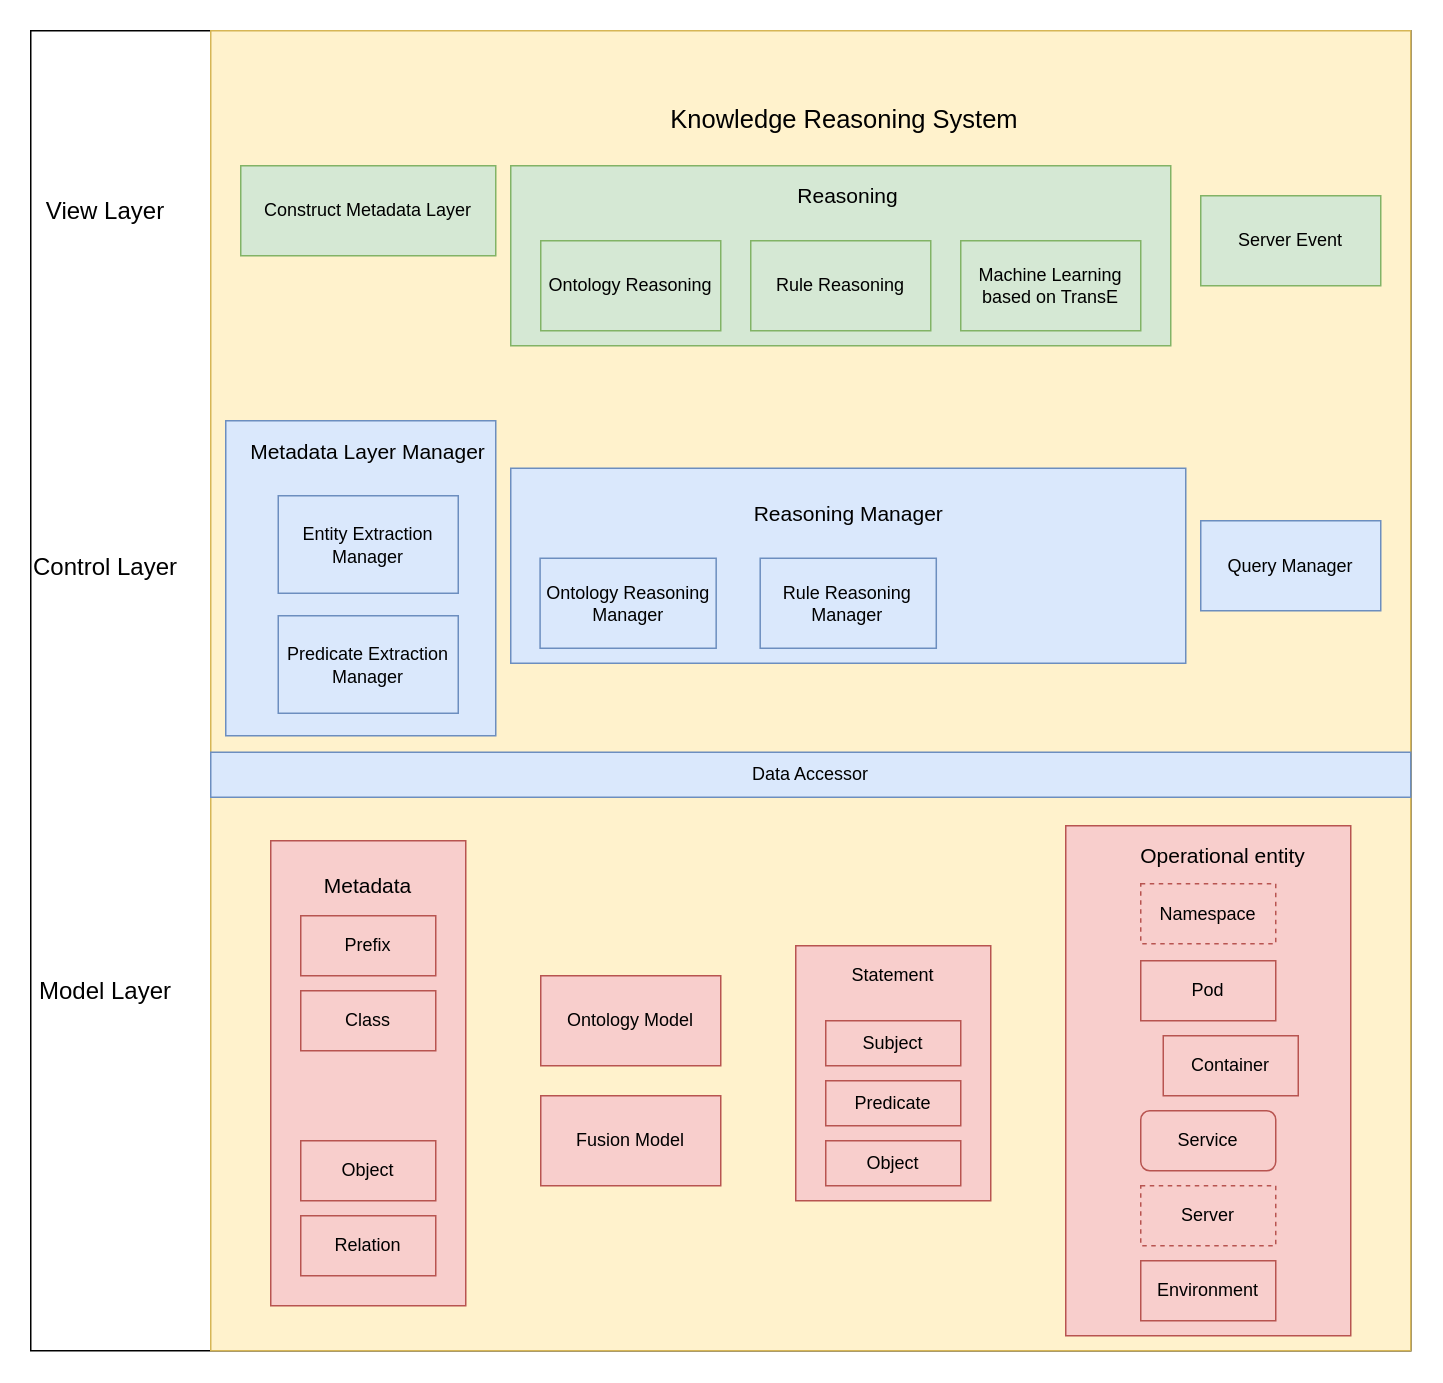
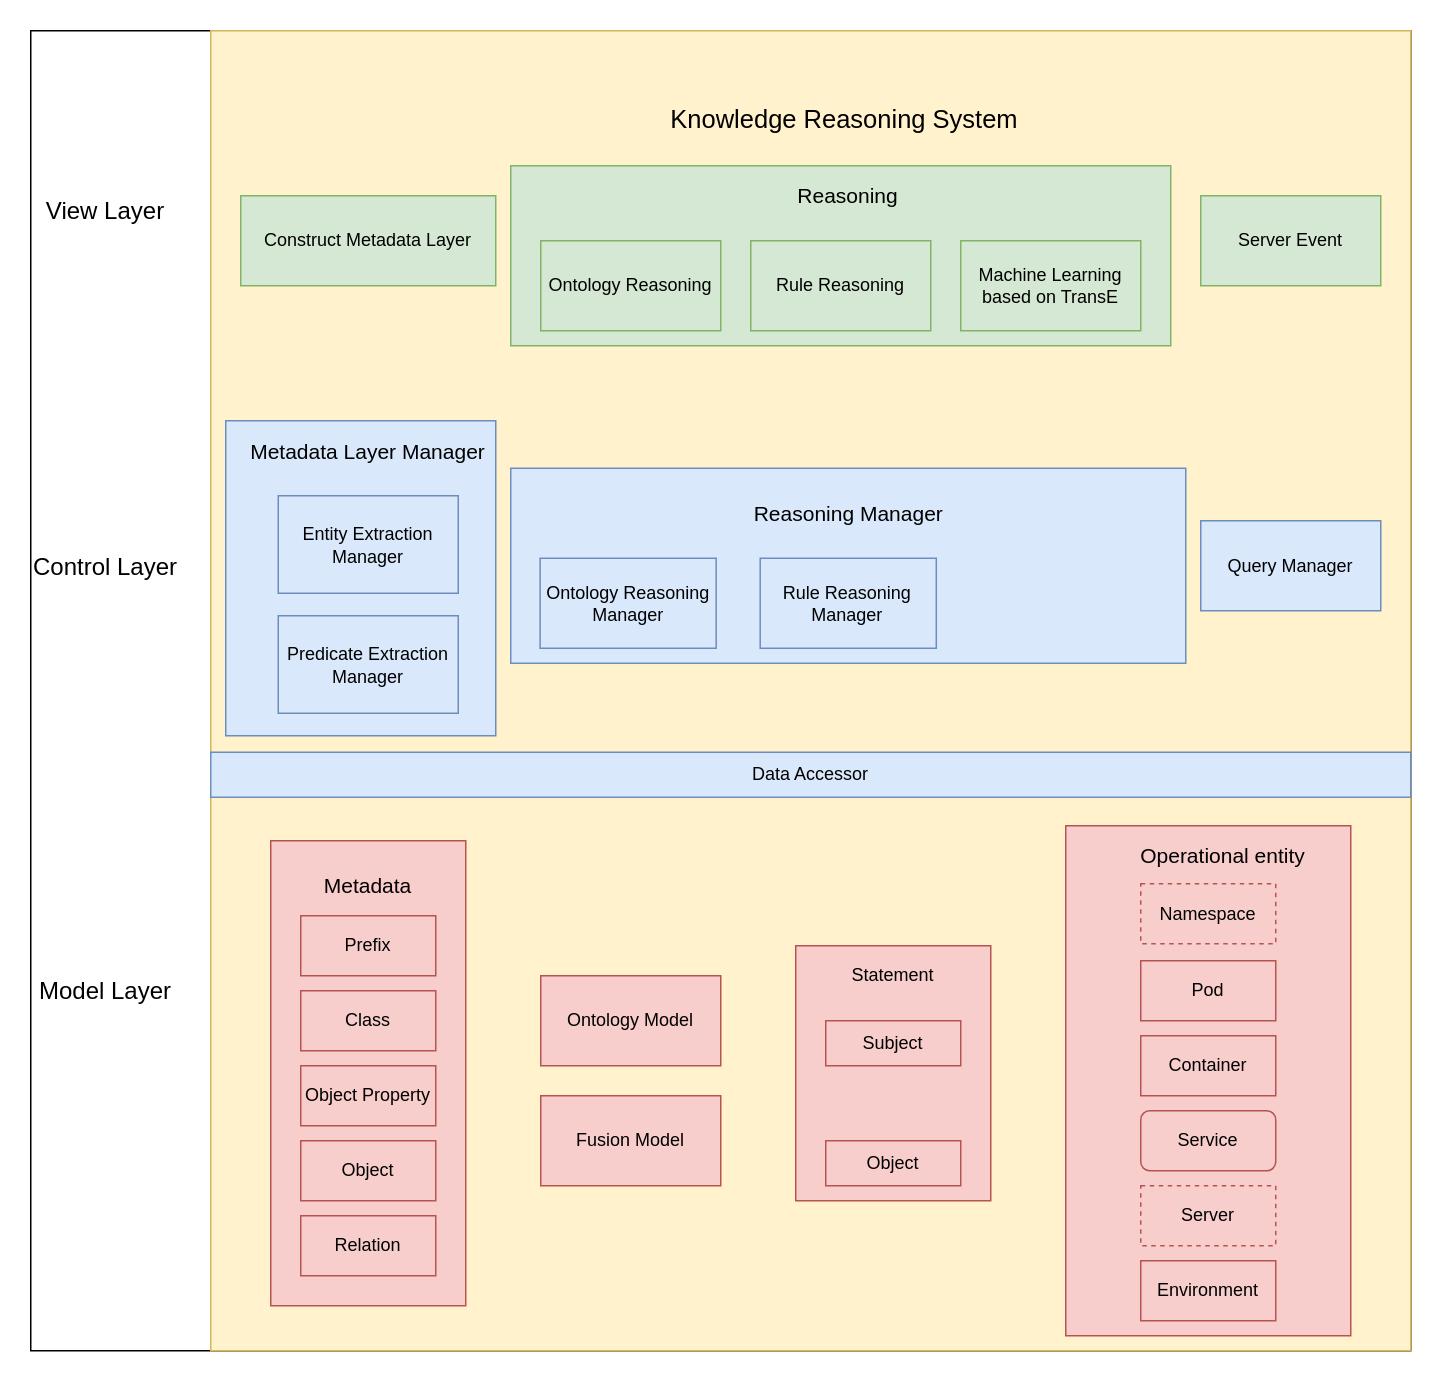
- <mxCell id="8" value="Construct Metadata Layer" style="rounded=0;whiteSpace=wrap;html=1;fillColor=#d5e8d4;strokeColor=#82b366;" vertex="1" parent="1"><mxGeometry x="160" y="110" width="170" height="60" as="geometry" /></mxCell>
+ <mxCell id="8" value="Construct Metadata Layer" style="rounded=0;whiteSpace=wrap;html=1;fillColor=#d5e8d4;strokeColor=#82b366;" vertex="1" parent="1"><mxGeometry x="160" y="130" width="170" height="60" as="geometry" /></mxCell>
- <mxCell id="46" value="Container" style="rounded=0;whiteSpace=wrap;html=1;fillColor=#f8cecc;strokeColor=#b85450;" vertex="1" parent="42"><mxGeometry x="65" y="140" width="90" height="40" as="geometry" /></mxCell>
+ <mxCell id="46" value="Container" style="rounded=0;whiteSpace=wrap;html=1;fillColor=#f8cecc;strokeColor=#b85450;" vertex="1" parent="42"><mxGeometry x="50" y="140" width="90" height="40" as="geometry" /></mxCell>
+ <mxCell id="31" value="Object Property" style="rounded=0;whiteSpace=wrap;html=1;fillColor=#f8cecc;strokeColor=#b85450;" vertex="1" parent="26"><mxGeometry x="20" y="150" width="90" height="40" as="geometry" /></mxCell>
- <mxCell id="40" value="Predicate" style="rounded=0;whiteSpace=wrap;html=1;fillColor=#f8cecc;strokeColor=#b85450;" vertex="1" parent="36"><mxGeometry x="20" y="90" width="90" height="30" as="geometry" /></mxCell>
